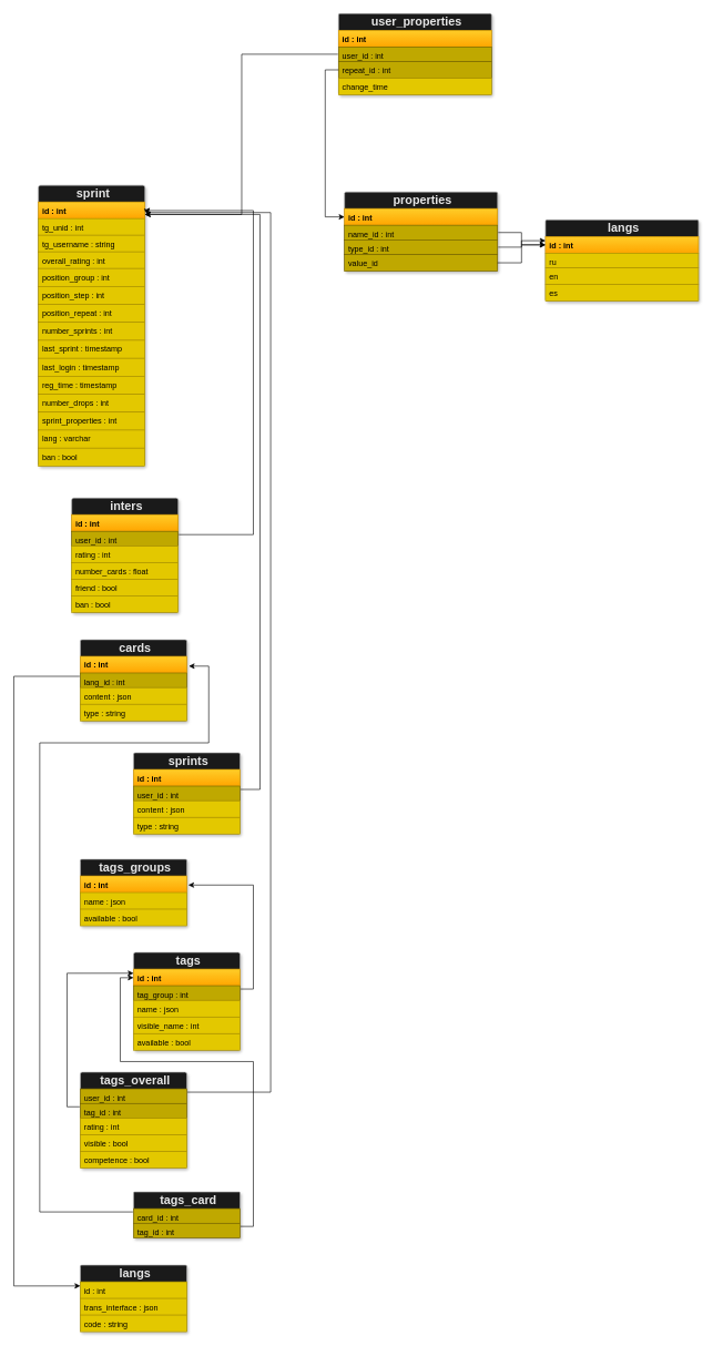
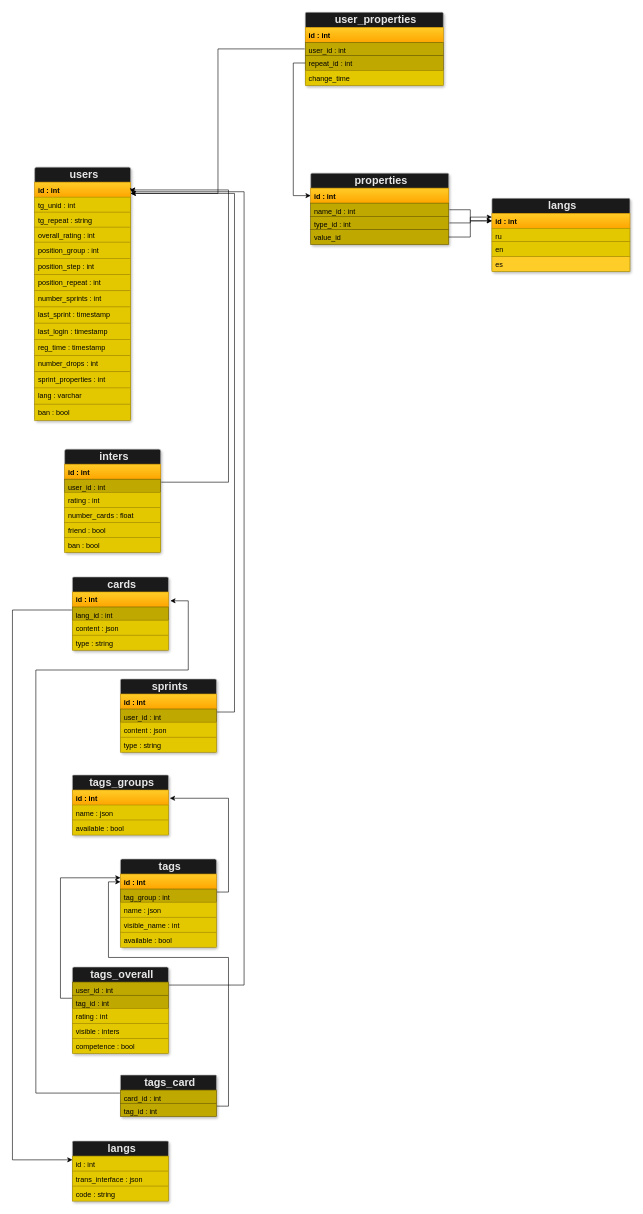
- <mxCell id="3" value="&lt;b&gt;&lt;font style=&quot;font-size: 18px&quot; color=&quot;#e6e6e6&quot;&gt;sprint&lt;/font&gt;&lt;/b&gt;" style="html=1;align=center;spacingLeft=4;verticalAlign=middle;strokeColor=none;fillColor=none;" parent="2" vertex="1"><mxGeometry width="160" height="25" as="geometry" /></mxCell>
+ <mxCell id="3" value="&lt;b&gt;&lt;font style=&quot;font-size: 18px&quot; color=&quot;#e6e6e6&quot;&gt;users&lt;/font&gt;&lt;/b&gt;" style="html=1;align=center;spacingLeft=4;verticalAlign=middle;strokeColor=none;fillColor=none;" parent="2" vertex="1"><mxGeometry width="160" height="25" as="geometry" /></mxCell>
- <mxCell id="6" value="tg_username : string" style="html=1;align=left;spacingLeft=4;verticalAlign=top;strokeColor=#B09500;fillColor=#e3c800;fontColor=#000000;rounded=0;" parent="2" vertex="1"><mxGeometry y="75" width="160" height="25" as="geometry" /></mxCell>
+ <mxCell id="6" value="tg_repeat : string" style="html=1;align=left;spacingLeft=4;verticalAlign=top;strokeColor=#B09500;fillColor=#e3c800;fontColor=#000000;rounded=0;" parent="2" vertex="1"><mxGeometry y="75" width="160" height="25" as="geometry" /></mxCell>
- <mxCell id="92" value="es" style="html=1;align=left;spacingLeft=4;verticalAlign=top;strokeColor=#B09500;fillColor=#e3c800;fontColor=#000000;" vertex="1" parent="87"><mxGeometry y="97" width="230" height="25" as="geometry" /></mxCell>
+ <mxCell id="92" value="es" style="html=1;align=left;spacingLeft=4;verticalAlign=top;strokeColor=#B09500;fillColor=#ffcd28;fontColor=#000000;" vertex="1" parent="87"><mxGeometry y="97" width="230" height="25" as="geometry" /></mxCell>
- <mxCell id="58" value="visible : bool" style="html=1;align=left;spacingLeft=4;verticalAlign=top;strokeColor=#B09500;fillColor=#e3c800;fontColor=#000000;" parent="53" vertex="1"><mxGeometry y="94" width="160" height="25" as="geometry" /></mxCell>
+ <mxCell id="58" value="visible : inters" style="html=1;align=left;spacingLeft=4;verticalAlign=top;strokeColor=#B09500;fillColor=#e3c800;fontColor=#000000;" parent="53" vertex="1"><mxGeometry y="94" width="160" height="25" as="geometry" /></mxCell>
